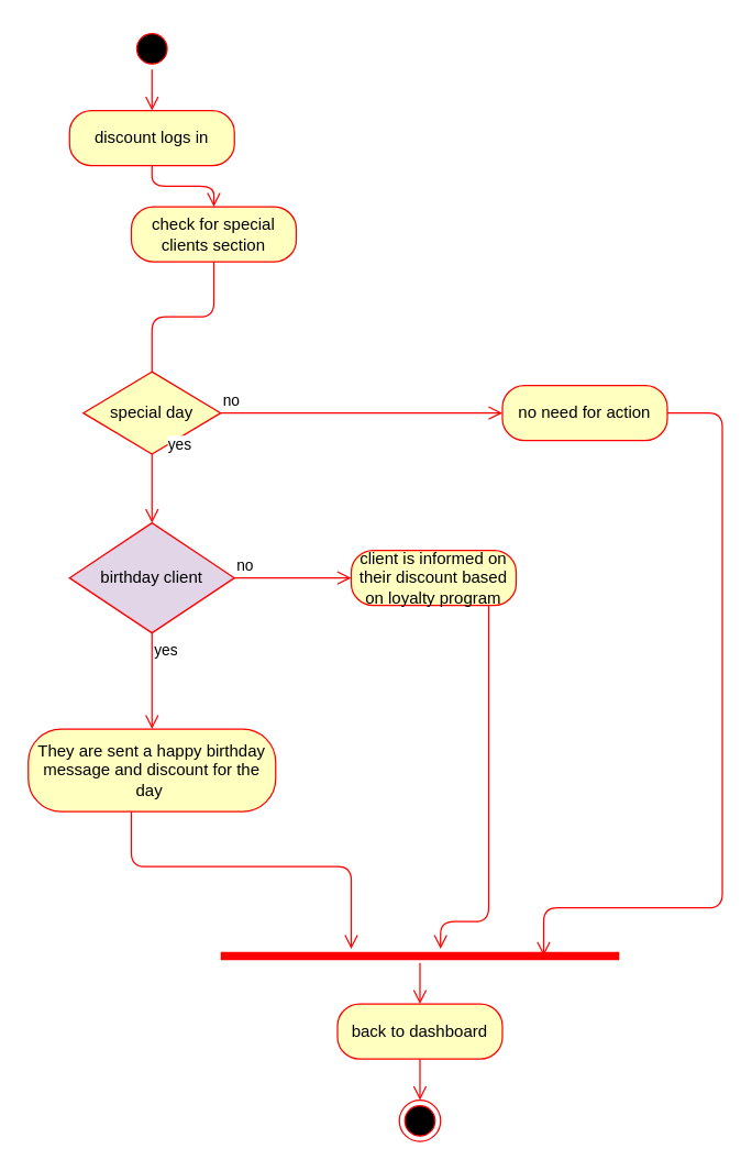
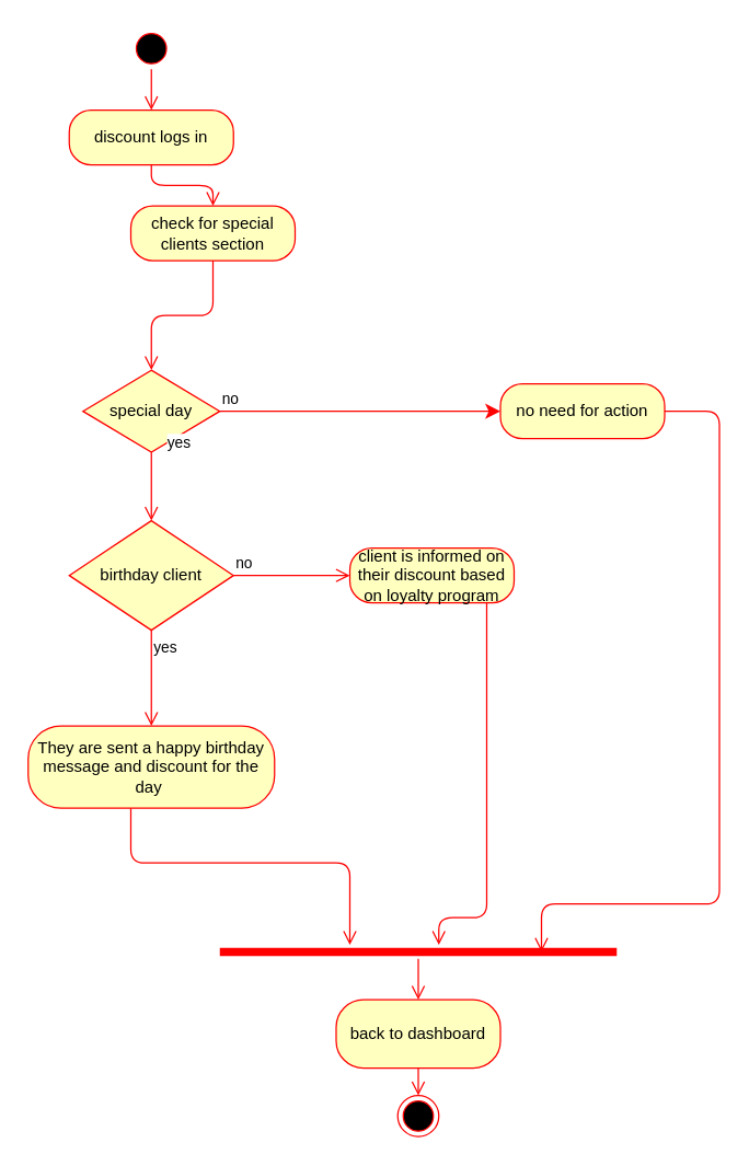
- <mxCell id="20" value="" style="edgeStyle=orthogonalEdgeStyle;html=1;verticalAlign=bottom;endArrow=none;endSize=8;strokeColor=#ff0000;entryX=0.5;entryY=0;entryDx=0;entryDy=0;exitX=0.5;exitY=1;exitDx=0;exitDy=0;" parent="1" source="6" target="7" edge="1"><mxGeometry relative="1" as="geometry"><mxPoint x="124.5" y="350" as="targetPoint" /><mxPoint x="124.5" y="290" as="sourcePoint" /><Array as="points" /></mxGeometry></mxCell>
+ <mxCell id="20" value="" style="edgeStyle=orthogonalEdgeStyle;html=1;verticalAlign=bottom;endArrow=open;endSize=8;strokeColor=#ff0000;entryX=0.5;entryY=0;entryDx=0;entryDy=0;exitX=0.5;exitY=1;exitDx=0;exitDy=0;" parent="1" source="6" target="7" edge="1"><mxGeometry relative="1" as="geometry"><mxPoint x="124.5" y="350" as="targetPoint" /><mxPoint x="124.5" y="290" as="sourcePoint" /><Array as="points" /></mxGeometry></mxCell>
- <mxCell id="8" value="no" style="edgeStyle=orthogonalEdgeStyle;html=1;align=left;verticalAlign=bottom;endArrow=open;endSize=8;strokeColor=#ff0000;entryX=0;entryY=0.5;entryDx=0;entryDy=0;" parent="1" source="7" target="15" edge="1"><mxGeometry x="-1" relative="1" as="geometry"><mxPoint x="395" y="420" as="targetPoint" /><Array as="points" /></mxGeometry></mxCell>
+ <mxCell id="8" value="no" style="edgeStyle=orthogonalEdgeStyle;html=1;align=left;verticalAlign=bottom;endArrow=classic;endSize=8;strokeColor=#ff0000;entryX=0;entryY=0.5;entryDx=0;entryDy=0;" parent="1" source="7" target="15" edge="1"><mxGeometry x="-1" relative="1" as="geometry"><mxPoint x="395" y="420" as="targetPoint" /><Array as="points" /></mxGeometry></mxCell>
- <mxCell id="10" value="birthday client" style="rhombus;whiteSpace=wrap;html=1;fillColor=#e1d5e7;strokeColor=#ff0000;" parent="1" vertex="1"><mxGeometry x="50" y="380" width="120" height="80" as="geometry" /></mxCell>
+ <mxCell id="10" value="birthday client" style="rhombus;whiteSpace=wrap;html=1;fillColor=#ffffc0;strokeColor=#ff0000;" parent="1" vertex="1"><mxGeometry x="50" y="380" width="120" height="80" as="geometry" /></mxCell>
- <mxCell id="21" value="back to dashboard" style="rounded=1;whiteSpace=wrap;html=1;arcSize=40;fontColor=#000000;fillColor=#ffffc0;strokeColor=#ff0000;" parent="1" vertex="1"><mxGeometry x="245" y="730" width="120" height="40" as="geometry" /></mxCell>
+ <mxCell id="21" value="back to dashboard" style="rounded=1;whiteSpace=wrap;html=1;arcSize=40;fontColor=#000000;fillColor=#ffffc0;strokeColor=#ff0000;" parent="1" vertex="1"><mxGeometry x="245" y="730" width="120" height="50" as="geometry" /></mxCell>
